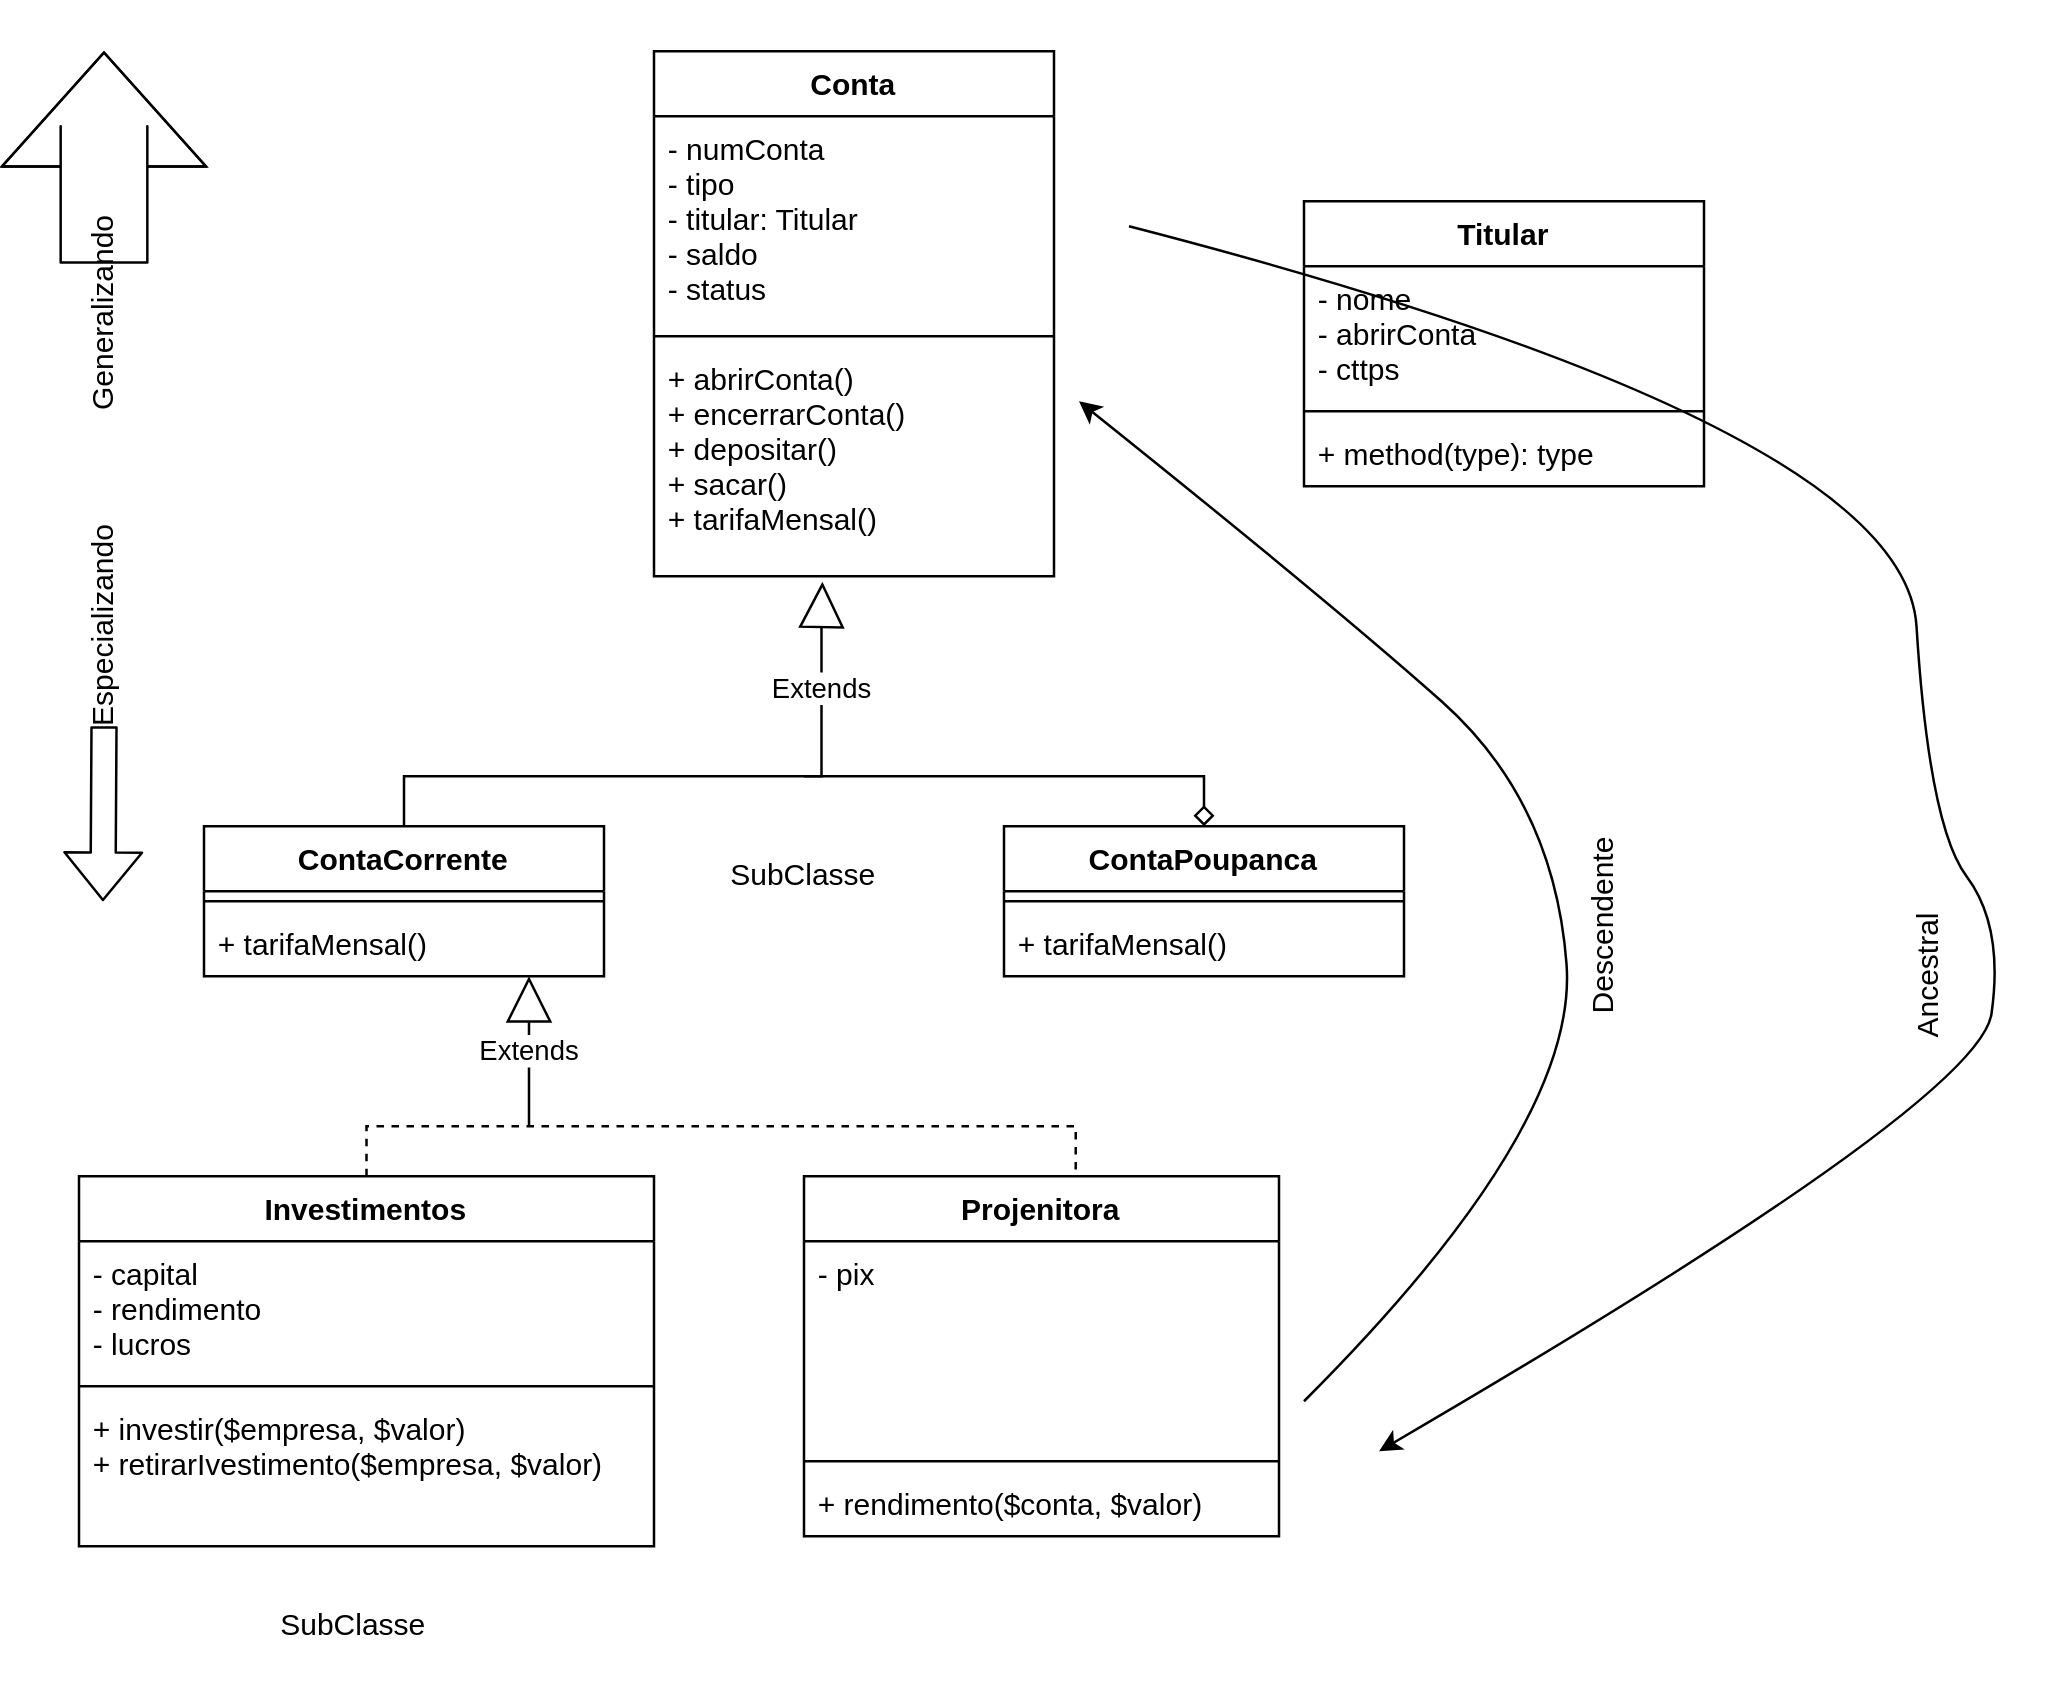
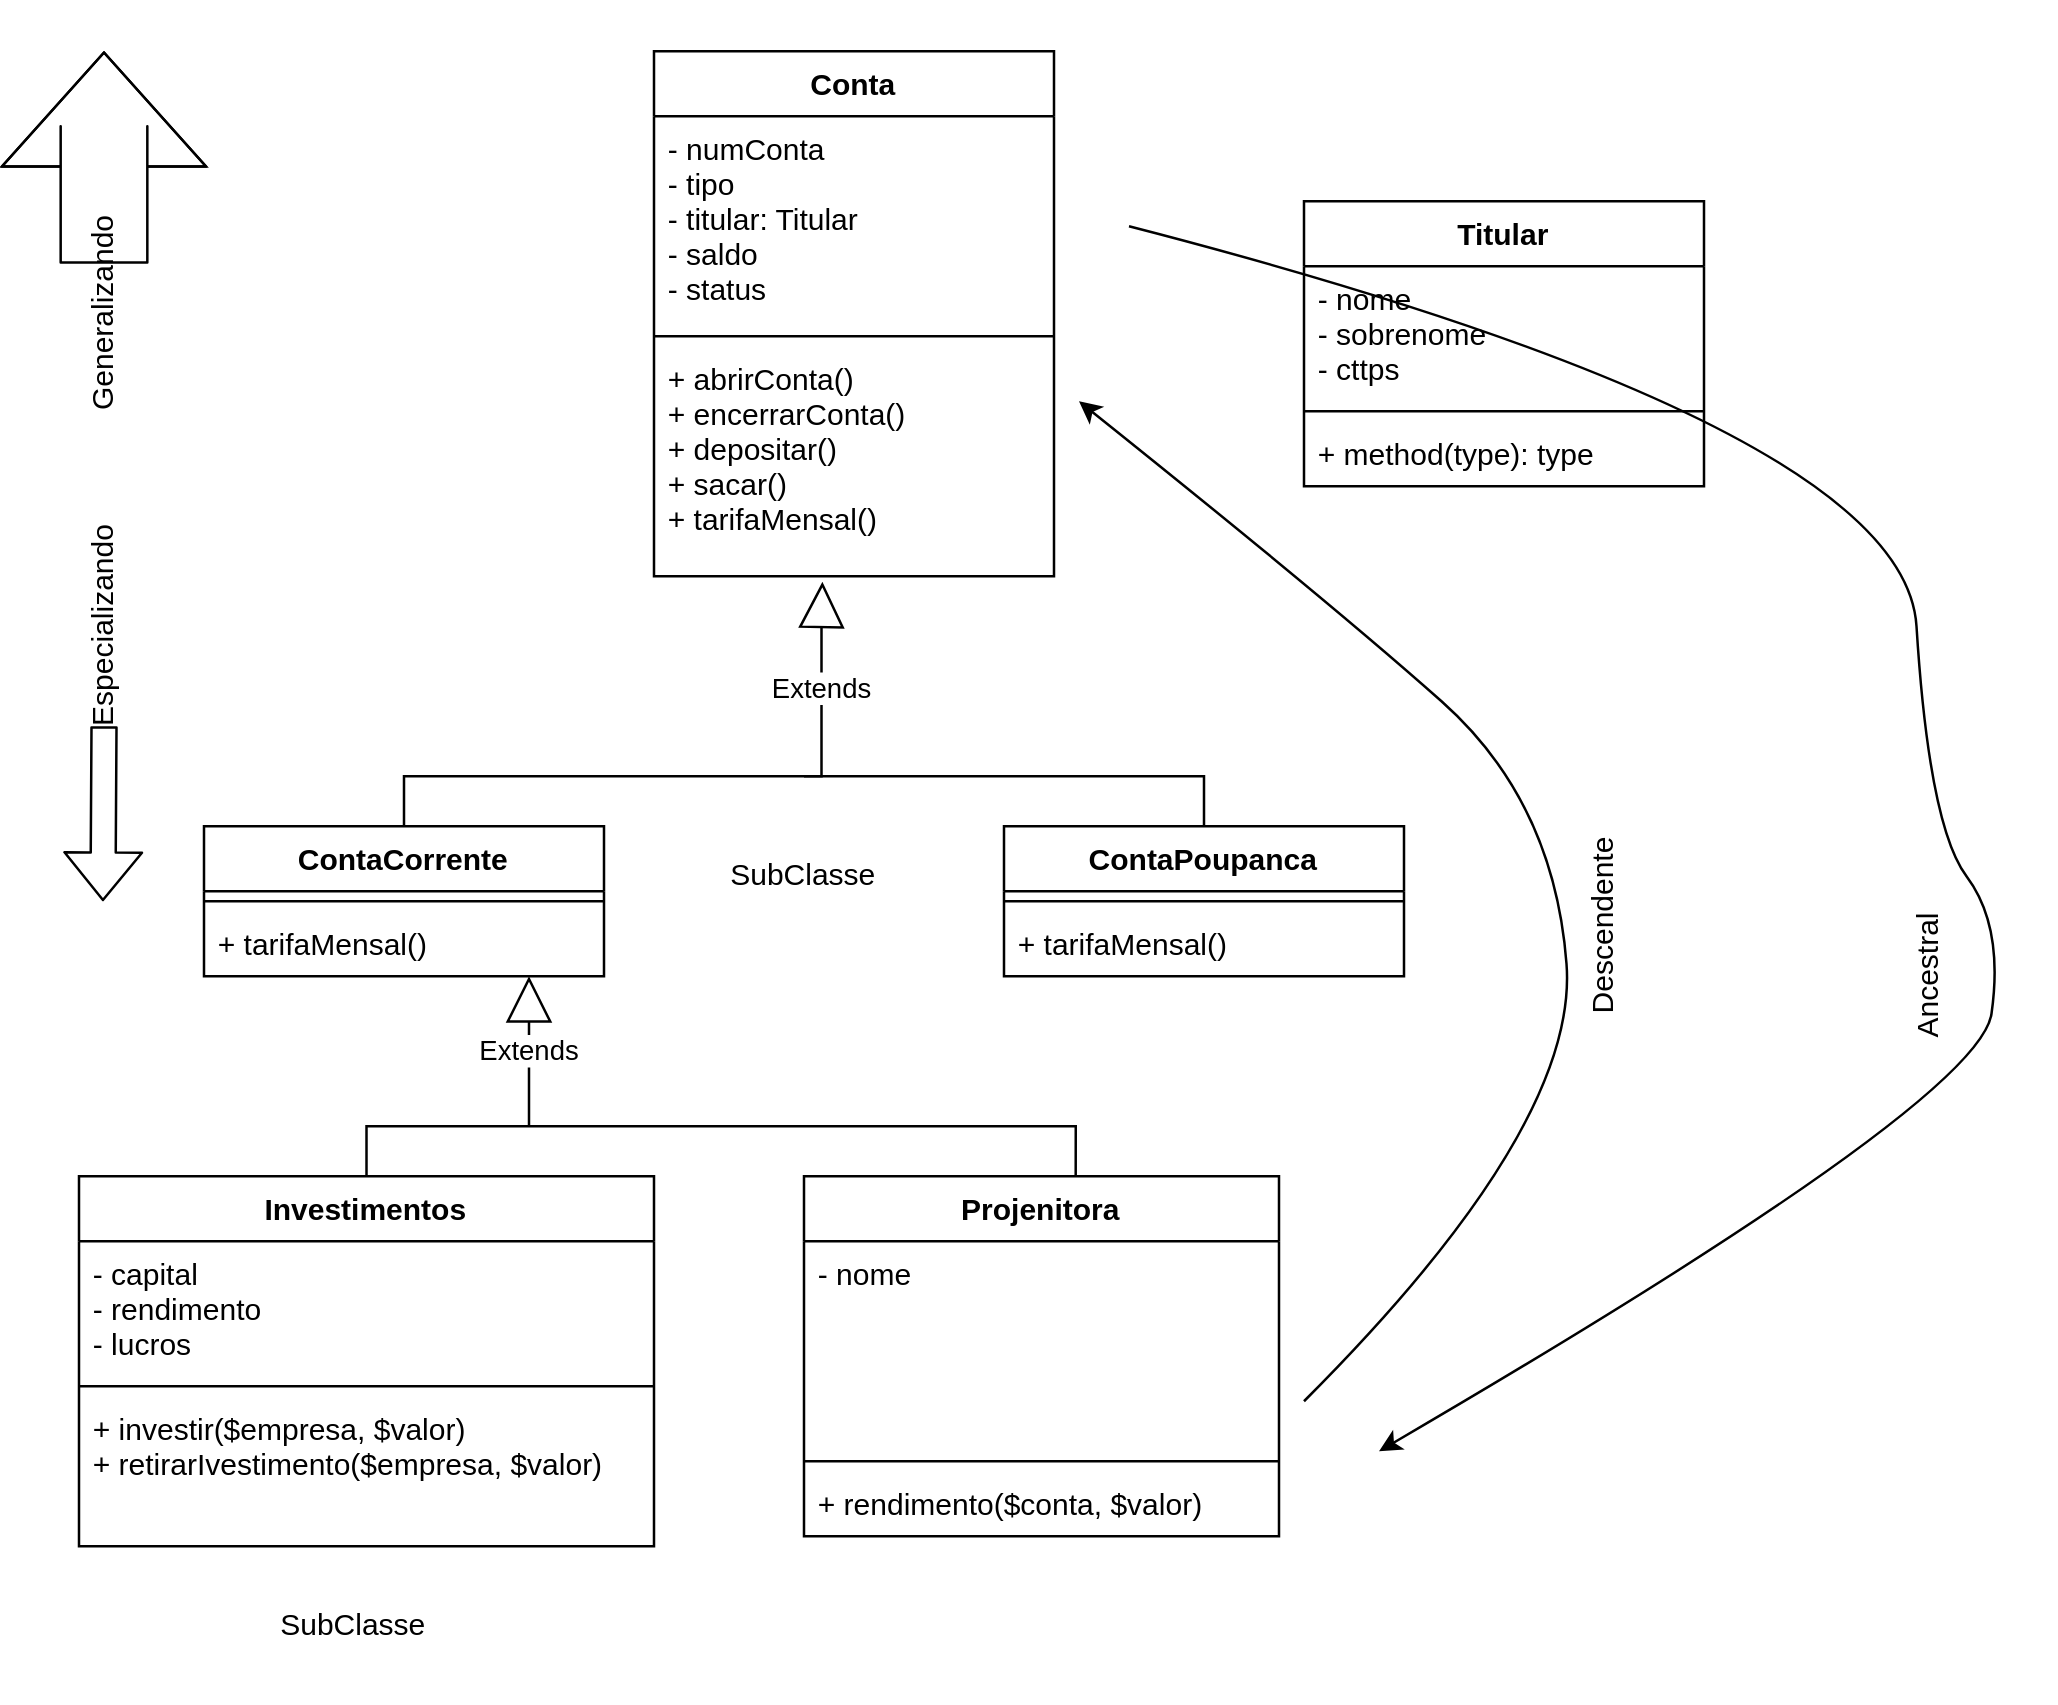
- <mxCell id="15" value="- nome&#10;- abrirConta&#10;- cttps" style="text;strokeColor=none;fillColor=none;align=left;verticalAlign=top;spacingLeft=4;spacingRight=4;overflow=hidden;rotatable=0;points=[[0,0.5],[1,0.5]];portConstraint=eastwest;" vertex="1" parent="14"><mxGeometry y="26" width="160" height="54" as="geometry" /></mxCell>
+ <mxCell id="15" value="- nome&#10;- sobrenome&#10;- cttps" style="text;strokeColor=none;fillColor=none;align=left;verticalAlign=top;spacingLeft=4;spacingRight=4;overflow=hidden;rotatable=0;points=[[0,0.5],[1,0.5]];portConstraint=eastwest;" vertex="1" parent="14"><mxGeometry y="26" width="160" height="54" as="geometry" /></mxCell>
- <mxCell id="6" style="edgeStyle=orthogonalEdgeStyle;rounded=0;orthogonalLoop=1;jettySize=auto;html=1;entryX=0.5;entryY=0;entryDx=0;entryDy=0;endArrow=diamond;endFill=0;" parent="1" source="7" target="10" edge="1"><mxGeometry relative="1" as="geometry"><Array as="points"><mxPoint x="160" y="309.97" /><mxPoint x="480" y="309.97" /></Array></mxGeometry></mxCell>
+ <mxCell id="6" style="edgeStyle=orthogonalEdgeStyle;rounded=0;orthogonalLoop=1;jettySize=auto;html=1;entryX=0.5;entryY=0;entryDx=0;entryDy=0;endArrow=none;endFill=0;" parent="1" source="7" target="10" edge="1"><mxGeometry relative="1" as="geometry"><Array as="points"><mxPoint x="160" y="309.97" /><mxPoint x="480" y="309.97" /></Array></mxGeometry></mxCell>
- <mxCell id="18" style="edgeStyle=orthogonalEdgeStyle;rounded=0;orthogonalLoop=1;jettySize=auto;html=1;entryX=0.572;entryY=0.005;entryDx=0;entryDy=0;entryPerimeter=0;endArrow=none;endFill=0;dashed=1;" edge="1" parent="1" source="19" target="28"><mxGeometry relative="1" as="geometry"><Array as="points"><mxPoint x="145" y="450" /><mxPoint x="429" y="450" /></Array></mxGeometry></mxCell>
+ <mxCell id="18" style="edgeStyle=orthogonalEdgeStyle;rounded=0;orthogonalLoop=1;jettySize=auto;html=1;entryX=0.572;entryY=0.005;entryDx=0;entryDy=0;entryPerimeter=0;endArrow=none;endFill=0;" edge="1" parent="1" source="19" target="28"><mxGeometry relative="1" as="geometry"><Array as="points"><mxPoint x="145" y="450" /><mxPoint x="429" y="450" /></Array></mxGeometry></mxCell>
- <mxCell id="29" value="- pix" style="text;strokeColor=none;fillColor=none;align=left;verticalAlign=top;spacingLeft=4;spacingRight=4;overflow=hidden;rotatable=0;points=[[0,0.5],[1,0.5]];portConstraint=eastwest;" vertex="1" parent="28"><mxGeometry y="26" width="190" height="84" as="geometry" /></mxCell>
+ <mxCell id="29" value="- nome" style="text;strokeColor=none;fillColor=none;align=left;verticalAlign=top;spacingLeft=4;spacingRight=4;overflow=hidden;rotatable=0;points=[[0,0.5],[1,0.5]];portConstraint=eastwest;" vertex="1" parent="28"><mxGeometry y="26" width="190" height="84" as="geometry" /></mxCell>
